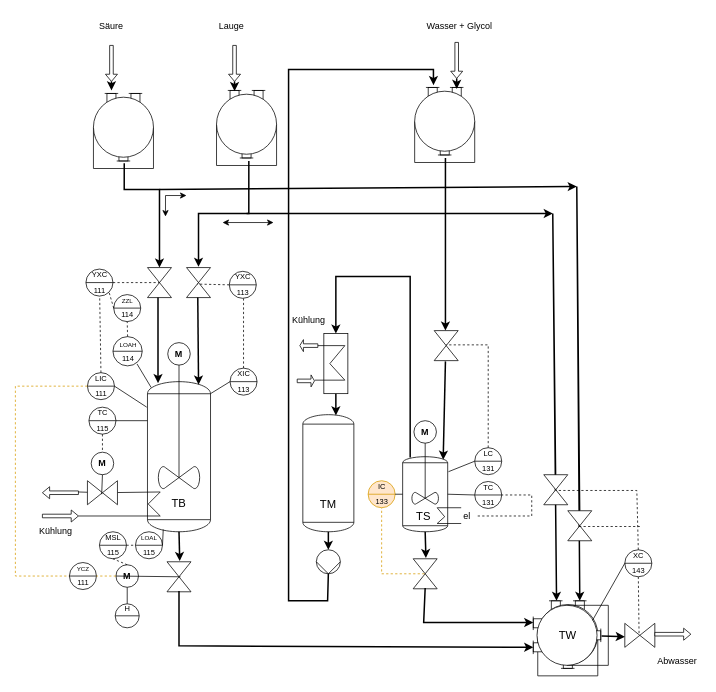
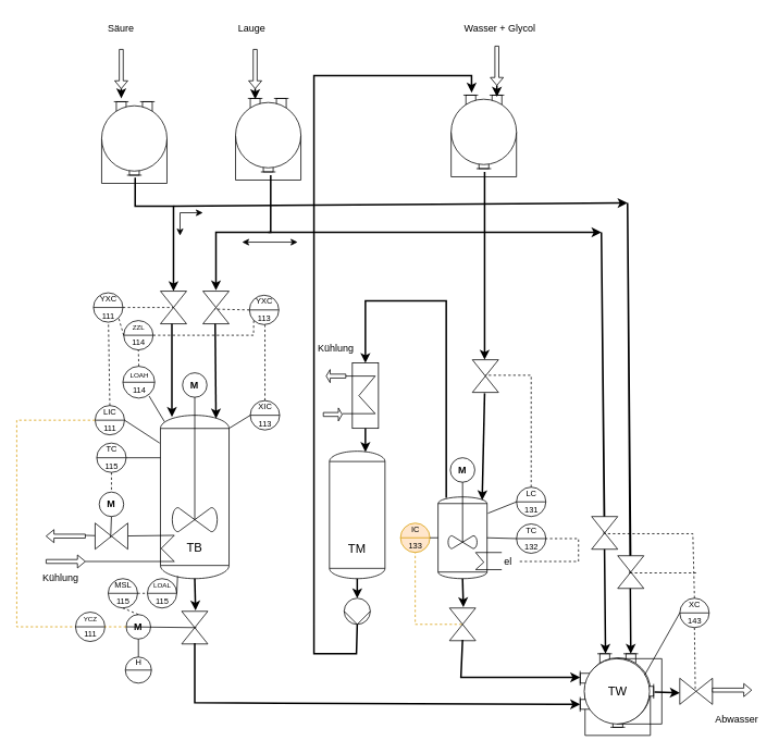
+ <mxCell id="116" value="" style="endArrow=none;dashed=1;html=1;rounded=0;entryX=0.145;entryY=0.855;entryDx=0;entryDy=0;entryPerimeter=0;exitX=1;exitY=0.5;exitDx=0;exitDy=0;" edge="1" parent="1" source="114" target="106"><mxGeometry width="50" height="50" relative="1" as="geometry"><mxPoint x="155" y="414" as="sourcePoint" /><mxPoint x="149" y="393" as="targetPoint" /><Array as="points"><mxPoint x="310" y="410" /></Array></mxGeometry></mxCell>
- <mxCell id="29" value="&lt;table cellpadding=&quot;4&quot; cellspacing=&quot;0&quot; border=&quot;0&quot; style=&quot;font-size:1em;width:100%;height:100%;&quot;&gt;&lt;tbody&gt;&lt;tr&gt;&lt;td&gt;&lt;sub&gt;TC&lt;/sub&gt;&lt;/td&gt;&lt;/tr&gt;&lt;tr&gt;&lt;td&gt;&lt;sup&gt;131&lt;/sup&gt;&lt;/td&gt;&lt;/tr&gt;&lt;/tbody&gt;&lt;/table&gt; " style="html=1;outlineConnect=0;align=center;dashed=0;aspect=fixed;shape=mxgraph.pid2inst.discInst;mounting=room" parent="1" vertex="1"><mxGeometry x="632" y="641" width="36" height="36" as="geometry" /></mxCell>
+ <mxCell id="29" value="&lt;table cellpadding=&quot;4&quot; cellspacing=&quot;0&quot; border=&quot;0&quot; style=&quot;font-size:1em;width:100%;height:100%;&quot;&gt;&lt;tbody&gt;&lt;tr&gt;&lt;td&gt;&lt;sub&gt;TC&lt;/sub&gt;&lt;/td&gt;&lt;/tr&gt;&lt;tr&gt;&lt;td&gt;&lt;sup&gt;132&lt;/sup&gt;&lt;/td&gt;&lt;/tr&gt;&lt;/tbody&gt;&lt;/table&gt; " style="html=1;outlineConnect=0;align=center;dashed=0;aspect=fixed;shape=mxgraph.pid2inst.discInst;mounting=room" parent="1" vertex="1"><mxGeometry x="632" y="641" width="36" height="36" as="geometry" /></mxCell>
- <mxCell id="100" value="&lt;font style=&quot;font-size: 15px;&quot;&gt;TS&lt;/font&gt;" style="text;html=1;align=center;verticalAlign=middle;whiteSpace=wrap;rounded=0;" parent="1" vertex="1"><mxGeometry x="552" y="672" width="24" height="30" as="geometry" /></mxCell>
